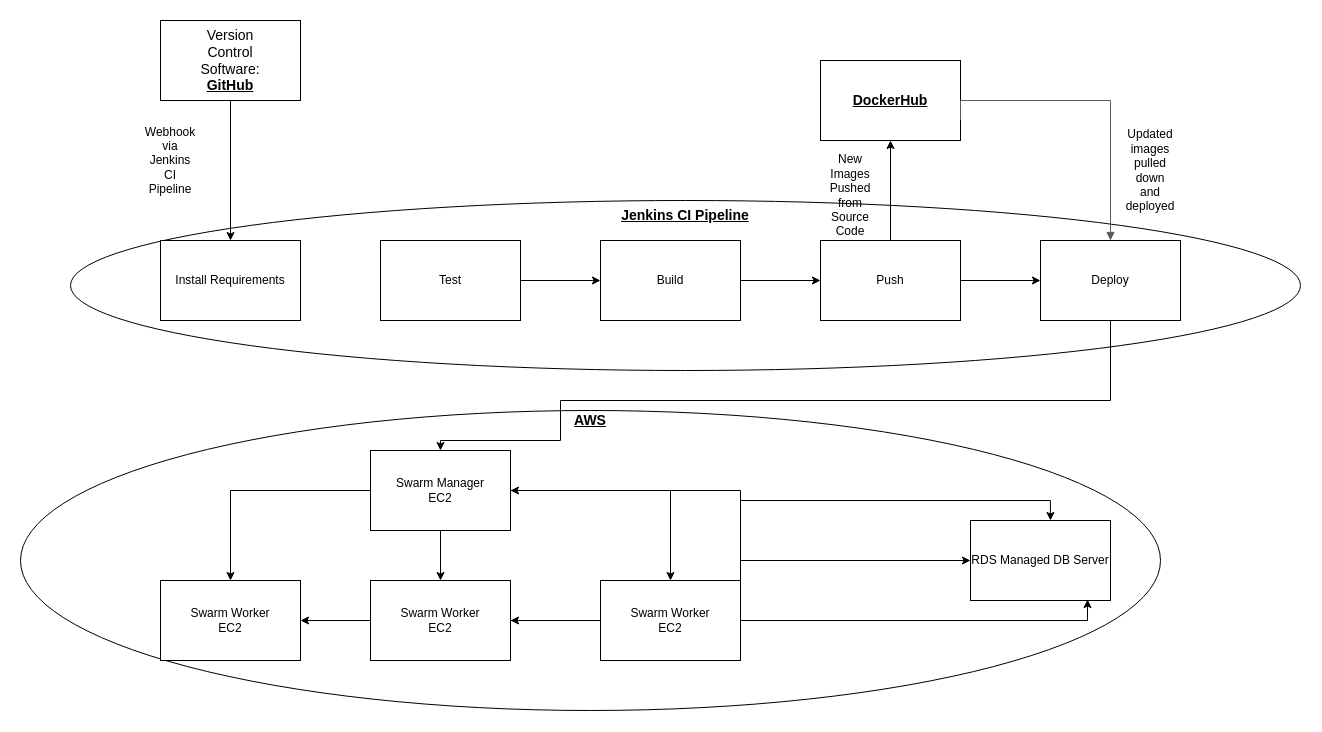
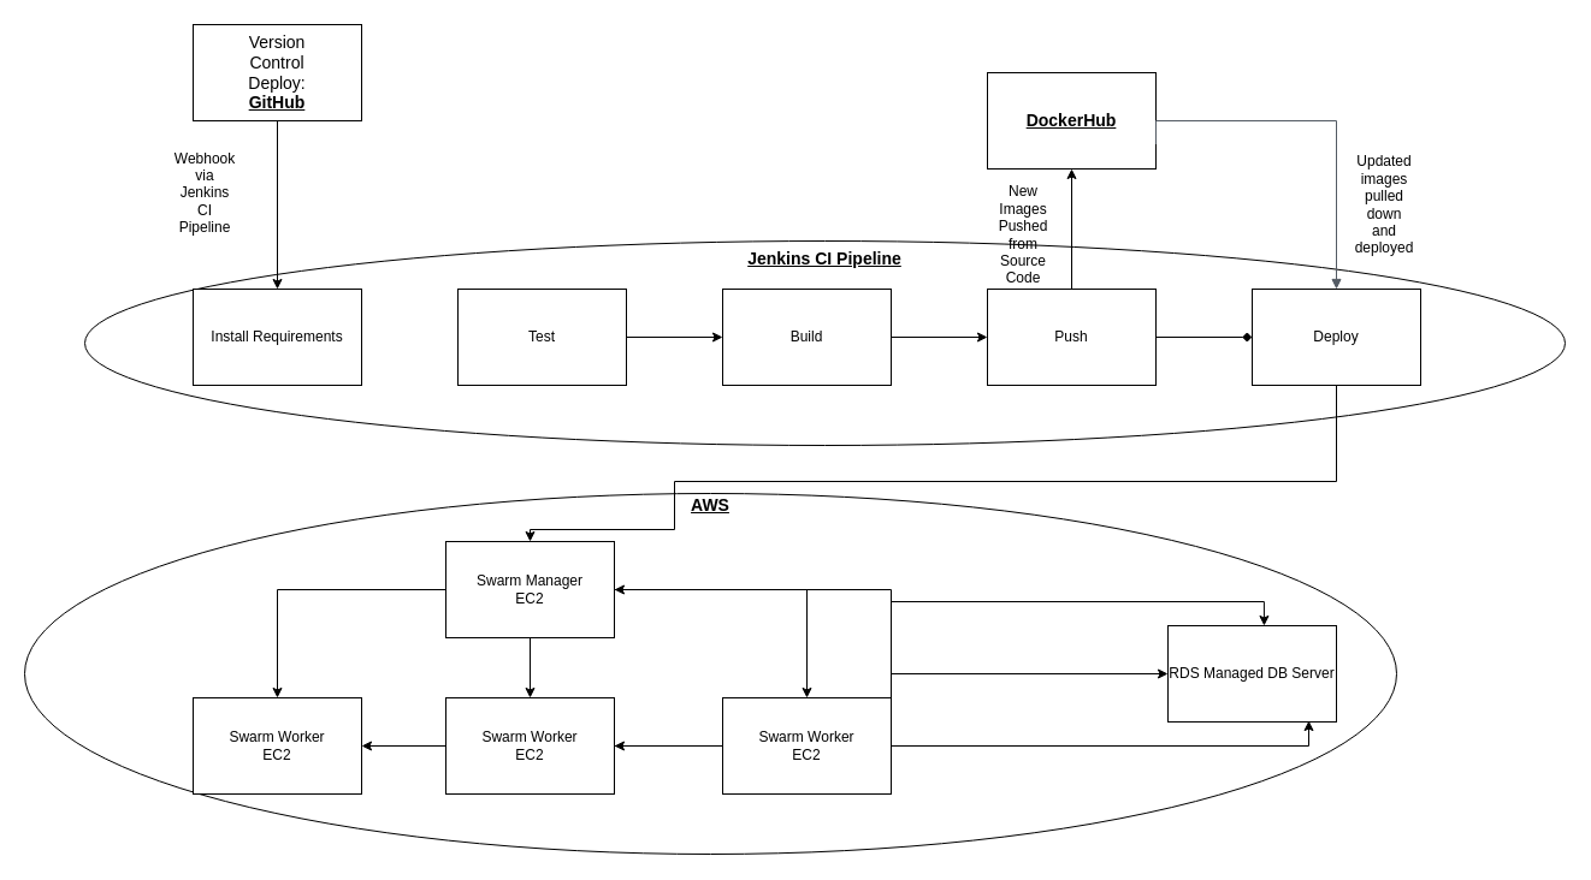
- <mxCell id="6" value="&lt;font style=&quot;font-size: 14px&quot;&gt;Version Control Software: &lt;b&gt;&lt;u&gt;GitHub&lt;/u&gt;&lt;/b&gt;&lt;/font&gt;" style="text;html=1;strokeColor=none;fillColor=none;align=center;verticalAlign=middle;whiteSpace=wrap;rounded=0;" parent="1" vertex="1"><mxGeometry x="200" y="40" width="60" height="40" as="geometry" /></mxCell>
+ <mxCell id="6" value="&lt;font style=&quot;font-size: 14px&quot;&gt;Version Control Deploy: &lt;b&gt;&lt;u&gt;GitHub&lt;/u&gt;&lt;/b&gt;&lt;/font&gt;" style="text;html=1;strokeColor=none;fillColor=none;align=center;verticalAlign=middle;whiteSpace=wrap;rounded=0;" parent="1" vertex="1"><mxGeometry x="200" y="40" width="60" height="40" as="geometry" /></mxCell>
- <mxCell id="13" value="" style="edgeStyle=orthogonalEdgeStyle;rounded=0;orthogonalLoop=1;jettySize=auto;html=1;" parent="1" source="15" target="17" edge="1"><mxGeometry relative="1" as="geometry" /></mxCell>
+ <mxCell id="13" value="" style="edgeStyle=orthogonalEdgeStyle;rounded=0;orthogonalLoop=1;jettySize=auto;html=1;endArrow=diamond;" parent="1" source="15" target="17" edge="1"><mxGeometry relative="1" as="geometry" /></mxCell>
